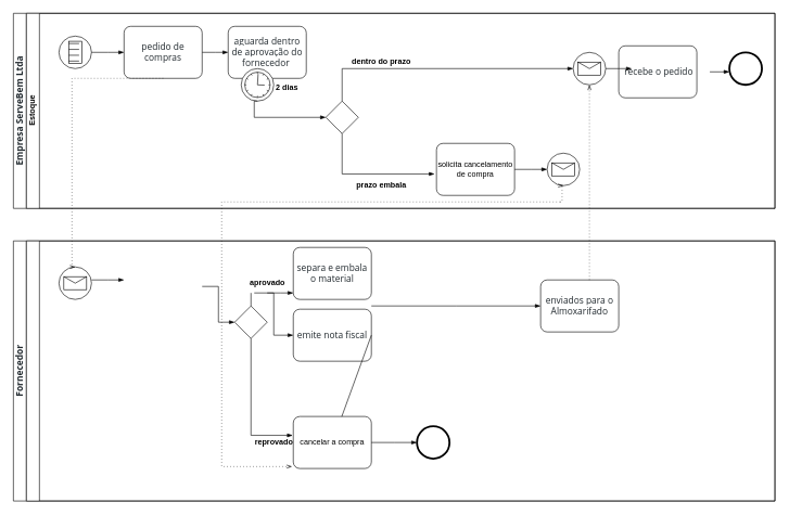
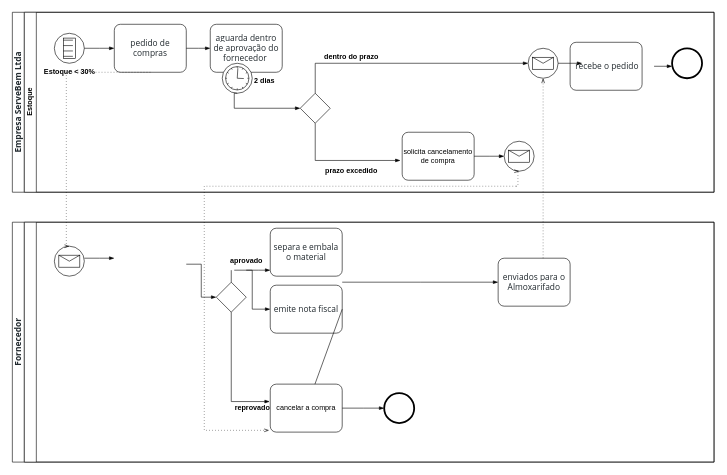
+ <mxCell id="24" value="&lt;b&gt;Estoque &amp;lt; 30%&lt;/b&gt;" style="text;html=1;align=center;verticalAlign=middle;resizable=0;points=[];autosize=1;strokeColor=none;fillColor=none;" vertex="1" parent="22"><mxGeometry x="20" y="85" width="110" height="30" as="geometry" /></mxCell>
- <mxCell id="38" value="&lt;b&gt;prazo embala&lt;/b&gt;" style="text;html=1;align=center;verticalAlign=middle;resizable=0;points=[];autosize=1;strokeColor=none;fillColor=none;" vertex="1" parent="22"><mxGeometry x="490" y="250" width="110" height="30" as="geometry" /></mxCell>
+ <mxCell id="38" value="&lt;b&gt;prazo excedido&lt;/b&gt;" style="text;html=1;align=center;verticalAlign=middle;resizable=0;points=[];autosize=1;strokeColor=none;fillColor=none;" vertex="1" parent="22"><mxGeometry x="490" y="250" width="110" height="30" as="geometry" /></mxCell>
